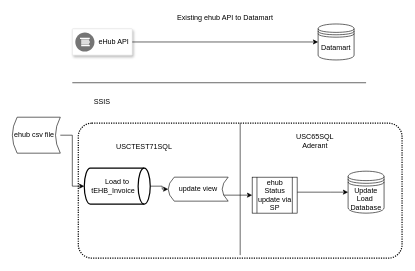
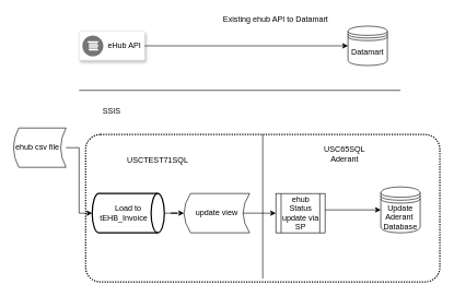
- <mxCell id="21" value="Existing ehub API to Datamart" style="text;html=1;strokeColor=none;fillColor=none;align=center;verticalAlign=middle;whiteSpace=wrap;rounded=0;" vertex="1" parent="1"><mxGeometry x="290" y="20" width="170" height="20" as="geometry" /></mxCell>
+ <mxCell id="21" value="Existing ehub API to Datamart" style="text;html=1;strokeColor=none;fillColor=none;align=center;verticalAlign=middle;whiteSpace=wrap;rounded=0;" vertex="1" parent="1"><mxGeometry x="335" y="20" width="170" height="20" as="geometry" /></mxCell>
- <mxCell id="11" value="Load to tEHB_Invoice&amp;nbsp; &amp;nbsp;&amp;nbsp;" style="strokeWidth=2;html=1;shape=mxgraph.flowchart.direct_data;whiteSpace=wrap;" vertex="1" parent="1"><mxGeometry x="140" y="280" width="110" height="60" as="geometry" /></mxCell>
+ <mxCell id="11" value="Load to tEHB_Invoice&amp;nbsp; &amp;nbsp;&amp;nbsp;" style="strokeWidth=2;html=1;shape=mxgraph.flowchart.direct_data;whiteSpace=wrap;" vertex="1" parent="1"><mxGeometry x="140" y="295" width="110" height="60" as="geometry" /></mxCell>
- <mxCell id="9" value="update view" style="shape=dataStorage;whiteSpace=wrap;html=1;" vertex="1" parent="1"><mxGeometry x="280" y="295" width="100" height="40" as="geometry" /></mxCell>
+ <mxCell id="9" value="update view" style="shape=dataStorage;whiteSpace=wrap;html=1;" vertex="1" parent="1"><mxGeometry x="280" y="295" width="100" height="60" as="geometry" /></mxCell>
- <mxCell id="16" value="Update&lt;br&gt;Load&amp;nbsp;&lt;br&gt;Database" style="shape=datastore;whiteSpace=wrap;html=1;" vertex="1" parent="1"><mxGeometry x="580" y="285" width="60" height="70" as="geometry" /></mxCell>
+ <mxCell id="16" value="Update&lt;br&gt;Aderant&amp;nbsp;&lt;br&gt;Database" style="shape=datastore;whiteSpace=wrap;html=1;" vertex="1" parent="1"><mxGeometry x="580" y="285" width="60" height="70" as="geometry" /></mxCell>
